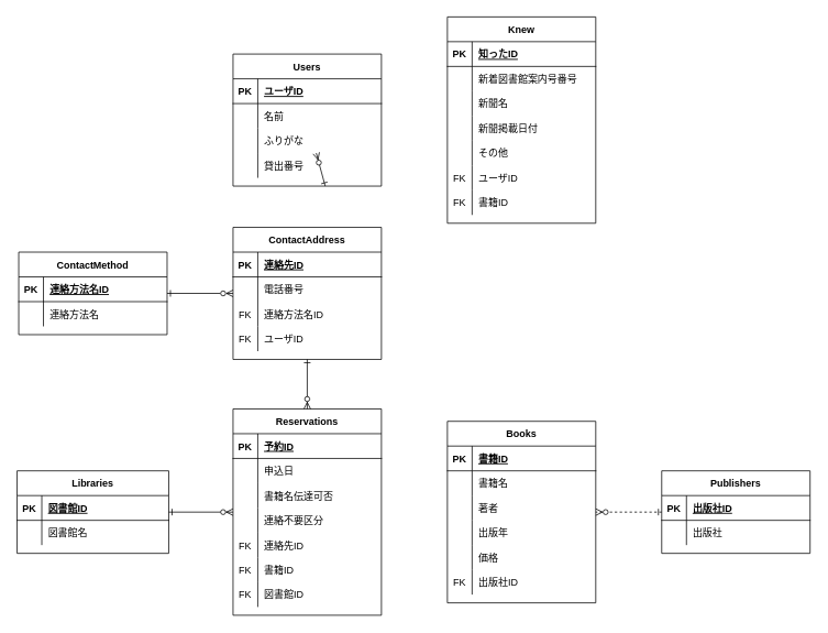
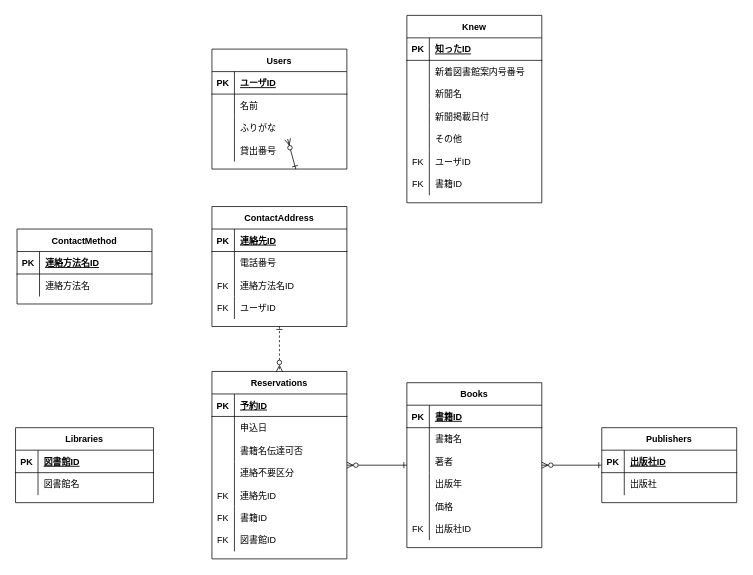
- <mxCell id="115" value="" style="fontSize=12;html=1;endArrow=ERzeroToMany;startArrow=ERone;rounded=0;startFill=0;endFill=0;" edge="1" parent="1" source="70" target="77"><mxGeometry width="100" height="100" relative="1" as="geometry"><mxPoint x="-168" y="445" as="sourcePoint" /><mxPoint x="-18" y="405" as="targetPoint" /></mxGeometry></mxCell>
- <mxCell id="116" value="" style="fontSize=12;html=1;endArrow=ERzeroToMany;startArrow=ERone;rounded=0;startFill=0;" edge="1" parent="1" source="77" target="9"><mxGeometry width="100" height="100" relative="1" as="geometry"><mxPoint x="562" y="615" as="sourcePoint" /><mxPoint x="492" y="615" as="targetPoint" /></mxGeometry></mxCell>
+ <mxCell id="116" value="" style="fontSize=12;html=1;endArrow=ERzeroToMany;startArrow=ERone;rounded=0;startFill=0;dashed=1;" edge="1" parent="1" source="77" target="9"><mxGeometry width="100" height="100" relative="1" as="geometry"><mxPoint x="562" y="615" as="sourcePoint" /><mxPoint x="492" y="615" as="targetPoint" /></mxGeometry></mxCell>
- <mxCell id="117" value="" style="fontSize=12;html=1;endArrow=ERzeroToMany;startArrow=ERone;rounded=0;startFill=0;" edge="1" parent="1" source="63" target="9"><mxGeometry width="100" height="100" relative="1" as="geometry"><mxPoint x="382" y="435" as="sourcePoint" /><mxPoint x="382" y="505" as="targetPoint" /></mxGeometry></mxCell>
+ <mxCell id="114" value="" style="fontSize=12;html=1;endArrow=ERzeroToMany;startArrow=ERone;rounded=0;startFill=0;" edge="1" parent="1" source="31" target="9"><mxGeometry width="100" height="100" relative="1" as="geometry"><mxPoint x="702" y="305" as="sourcePoint" /><mxPoint x="632" y="305" as="targetPoint" /></mxGeometry></mxCell>
- <mxCell id="112" value="" style="fontSize=12;html=1;endArrow=ERzeroToMany;startArrow=ERone;rounded=0;startFill=0;dashed=1;" edge="1" parent="1" source="2" target="31"><mxGeometry width="100" height="100" relative="1" as="geometry"><mxPoint x="1002" y="805" as="sourcePoint" /><mxPoint x="1102" y="705" as="targetPoint" /></mxGeometry></mxCell>
+ <mxCell id="112" value="" style="fontSize=12;html=1;endArrow=ERzeroToMany;startArrow=ERone;rounded=0;startFill=0;" edge="1" parent="1" source="2" target="31"><mxGeometry width="100" height="100" relative="1" as="geometry"><mxPoint x="1002" y="805" as="sourcePoint" /><mxPoint x="1102" y="705" as="targetPoint" /></mxGeometry></mxCell>
